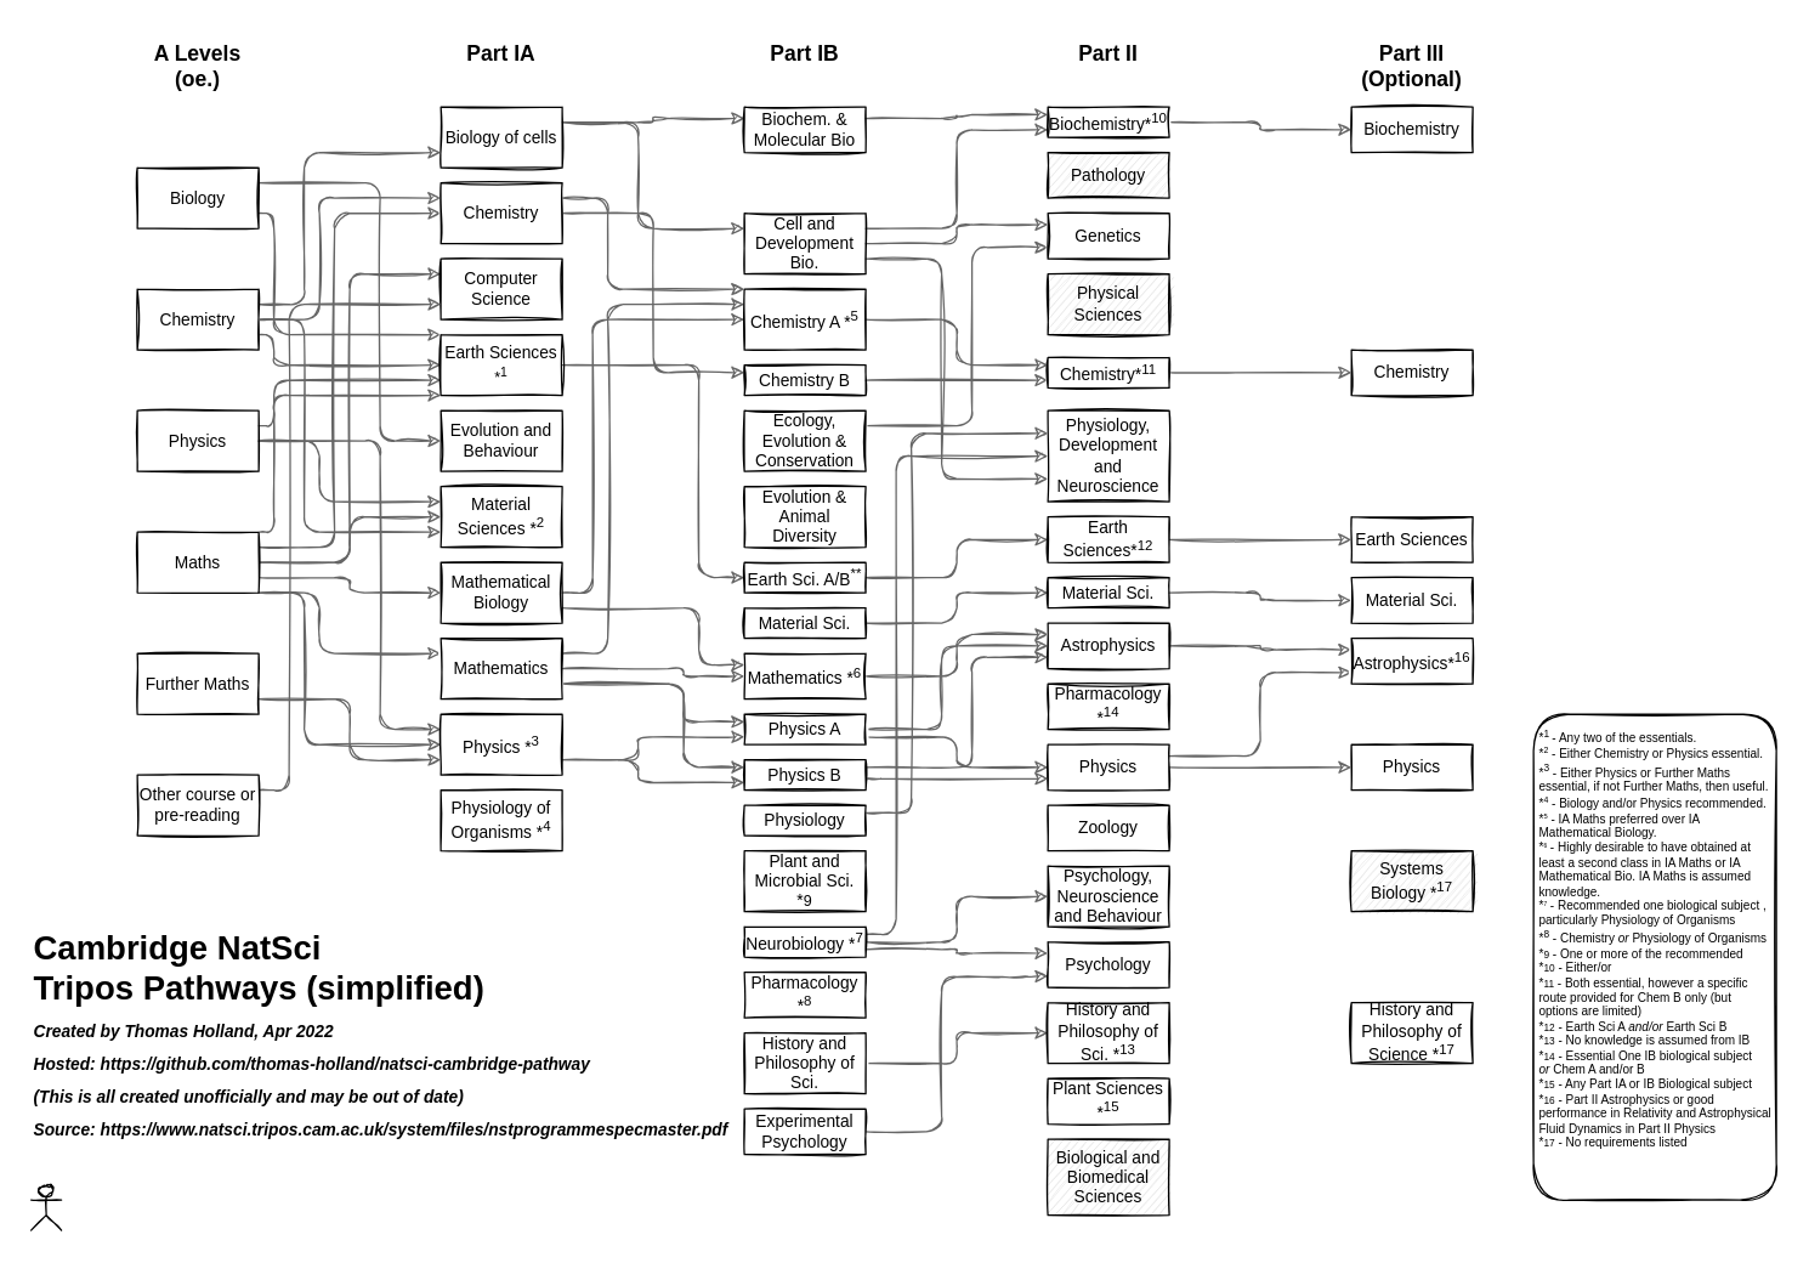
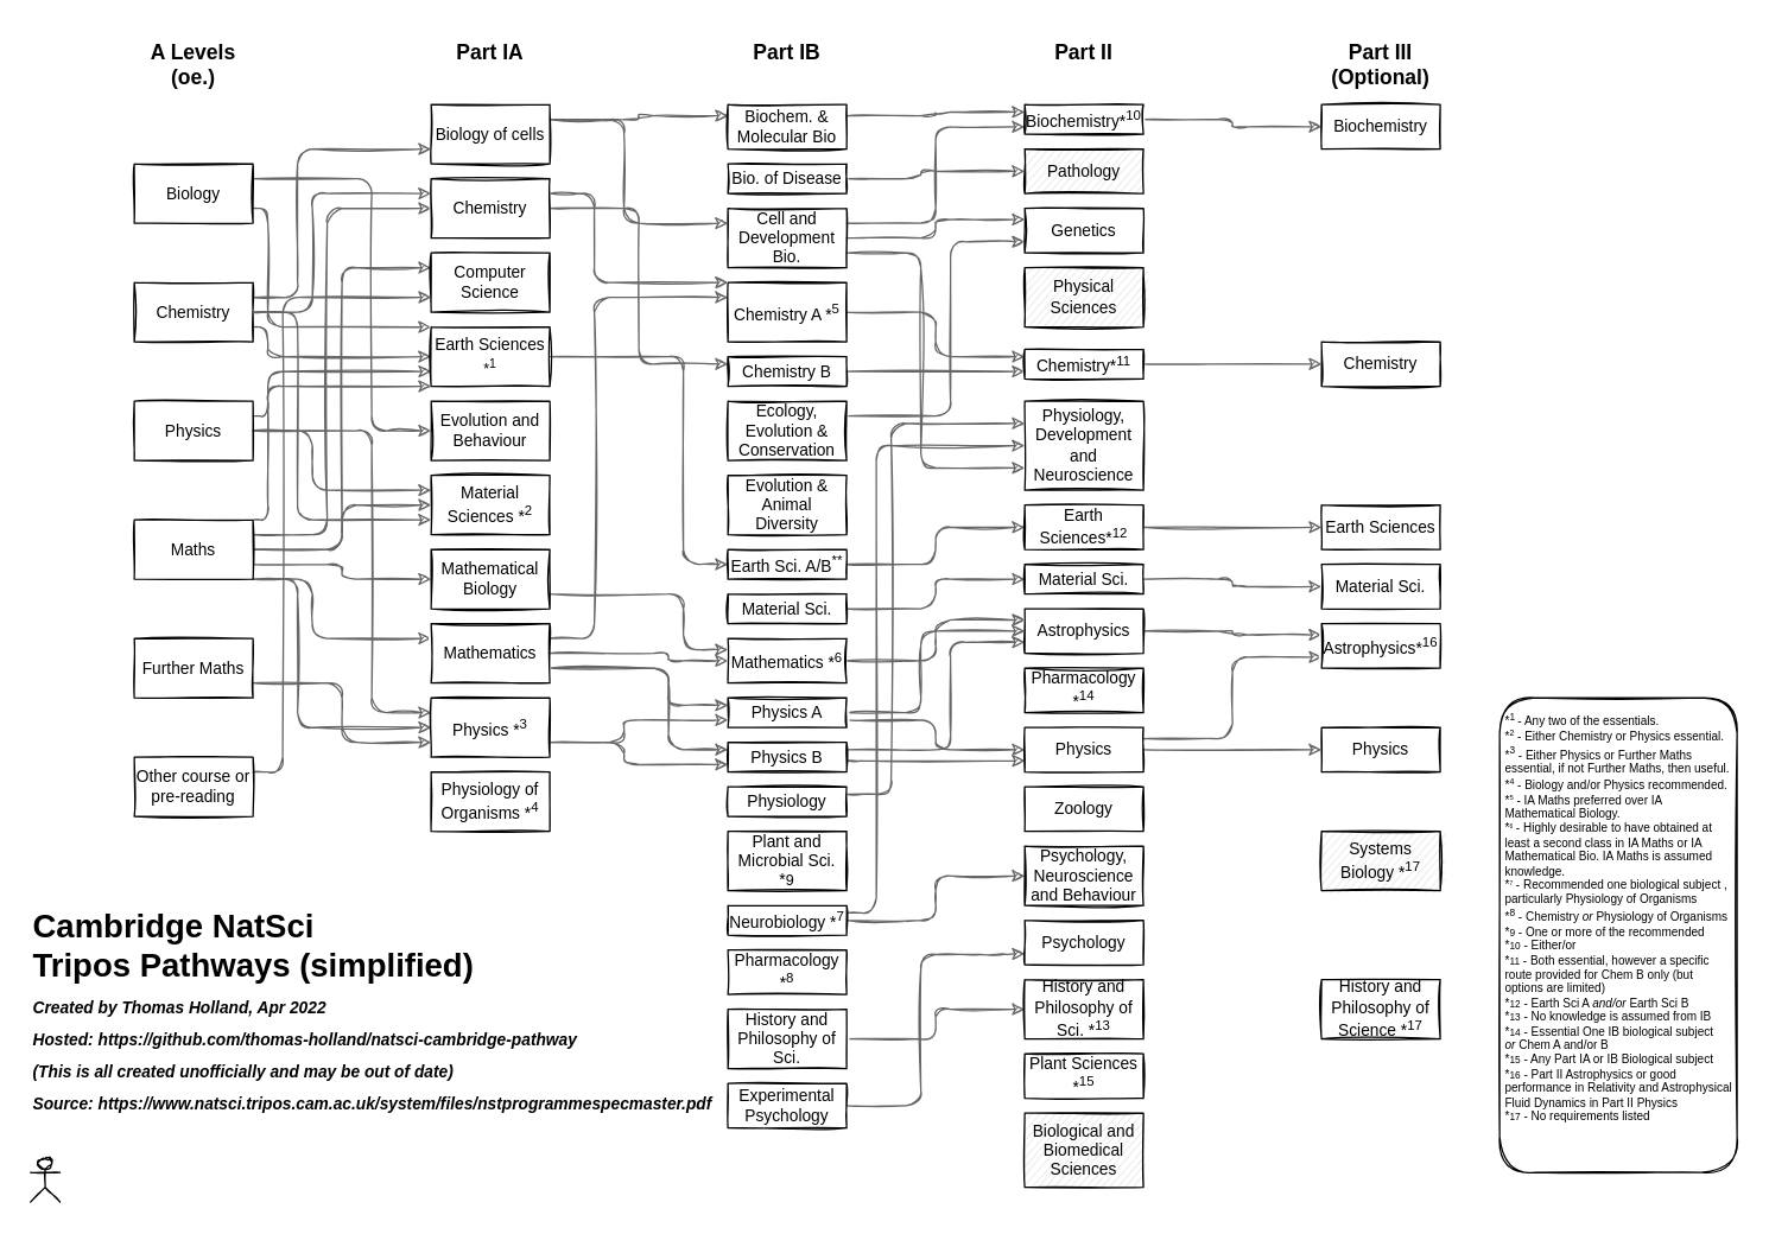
+ <mxCell id="59" style="edgeStyle=orthogonalEdgeStyle;rounded=1;sketch=1;orthogonalLoop=1;jettySize=auto;html=1;exitX=1;exitY=0.5;exitDx=0;exitDy=0;entryX=0;entryY=0.5;entryDx=0;entryDy=0;fillColor=#f5f5f5;strokeColor=#666666;" edge="1" parent="1" source="60" target="101"><mxGeometry relative="1" as="geometry"><Array as="points"><mxPoint x="620" y="120" /><mxPoint x="620" y="115" /></Array></mxGeometry></mxCell>
+ <mxCell id="60" value="Bio. of Disease" style="rounded=0;whiteSpace=wrap;html=1;sketch=1;fontSize=11;" parent="1" vertex="1"><mxGeometry x="490" y="110" width="80" height="20" as="geometry" /></mxCell>
- <mxCell id="44" style="edgeStyle=orthogonalEdgeStyle;curved=0;rounded=1;sketch=1;orthogonalLoop=1;jettySize=auto;html=1;exitX=1;exitY=0.5;exitDx=0;exitDy=0;entryX=0;entryY=0.5;entryDx=0;entryDy=0;fontFamily=Comic Sans MS;fontSize=8;fontColor=#000000;fillColor=#f5f5f5;strokeColor=#666666;" parent="1" source="46" target="66" edge="1"><mxGeometry relative="1" as="geometry"><Array as="points"><mxPoint x="390" y="390" /><mxPoint x="390" y="210" /></Array></mxGeometry></mxCell>
- <mxCell id="83" style="edgeStyle=orthogonalEdgeStyle;rounded=1;sketch=1;orthogonalLoop=1;jettySize=auto;html=1;exitX=1;exitY=0.75;exitDx=0;exitDy=0;entryX=0;entryY=0.25;entryDx=0;entryDy=0;fillColor=#f5f5f5;strokeColor=#666666;" edge="1" parent="1" source="85" target="109"><mxGeometry relative="1" as="geometry" /></mxCell>
